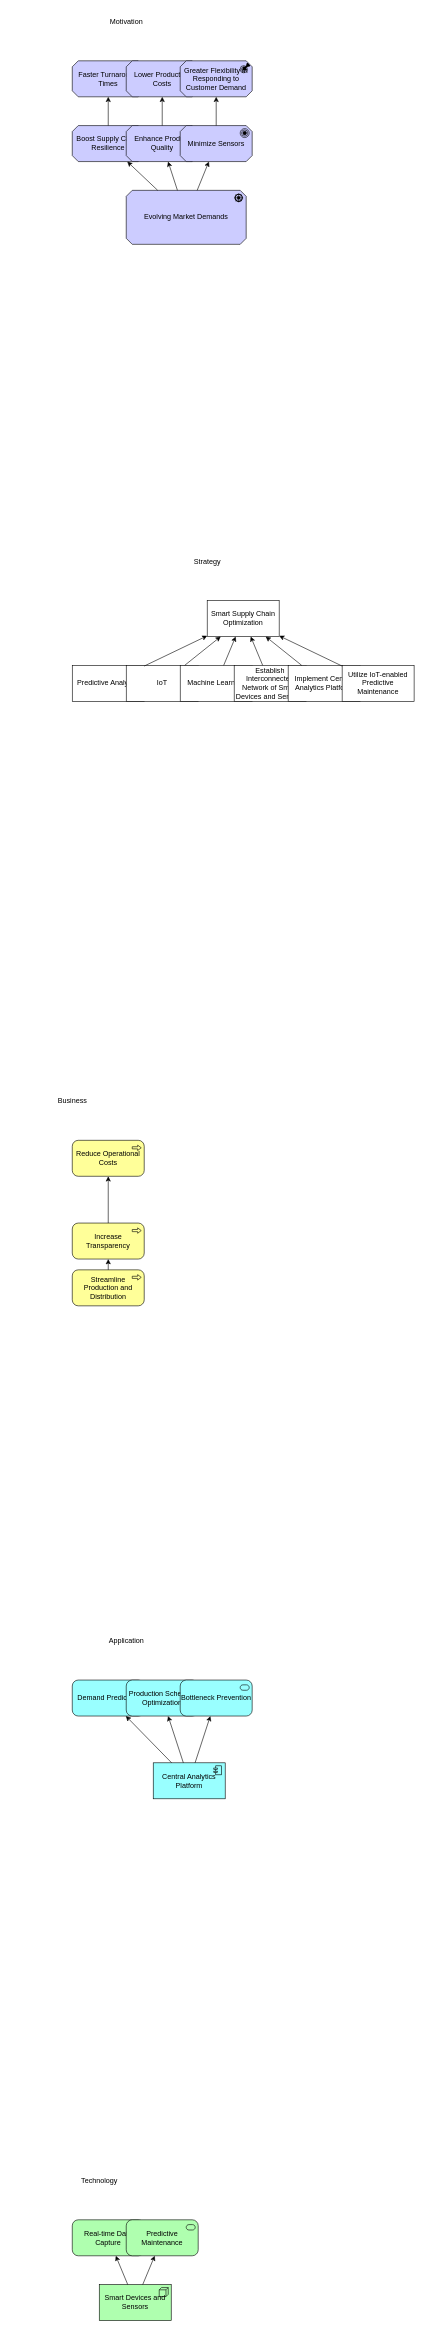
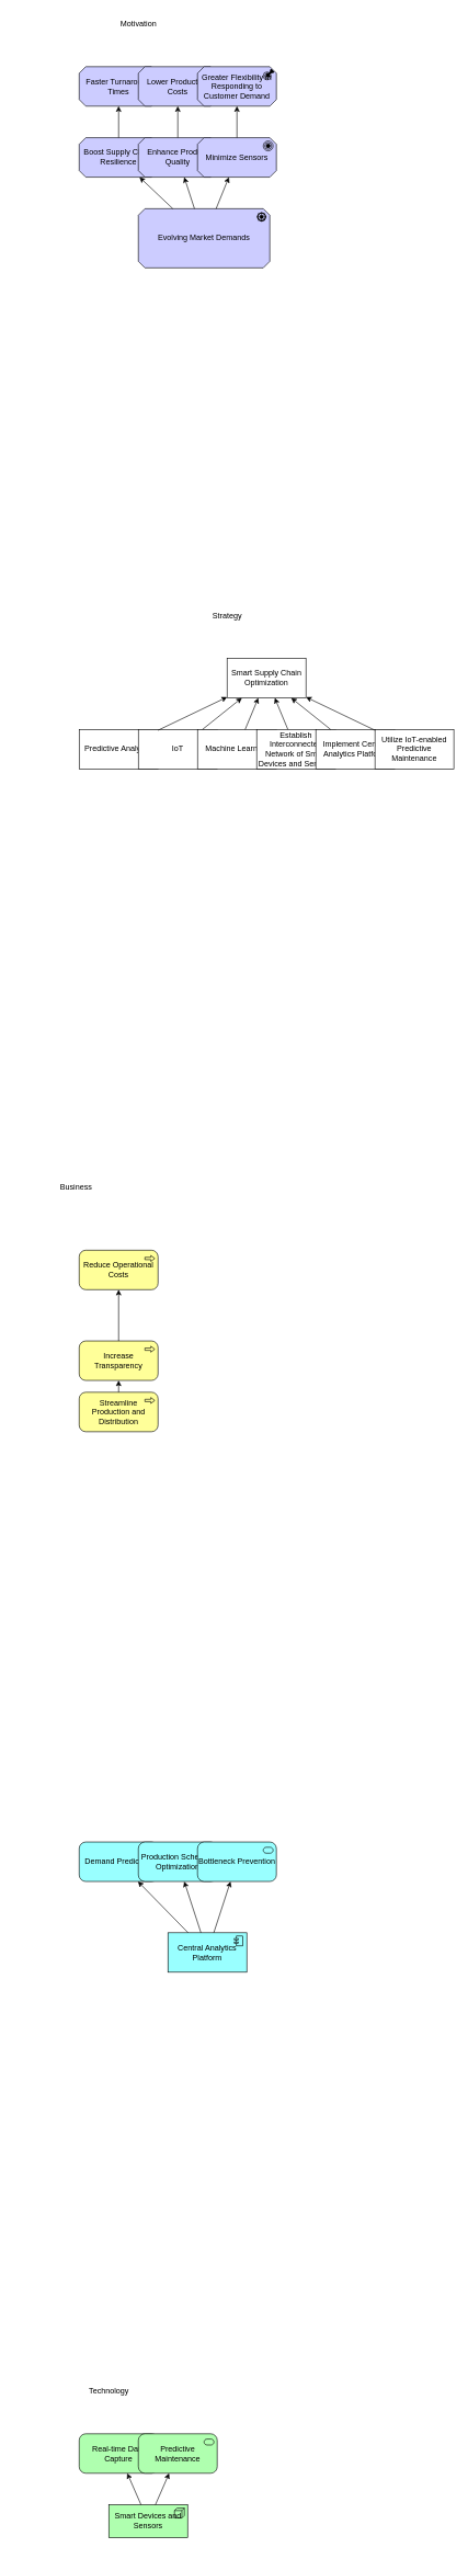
- <mxCell id="30" value="Business" style="text;html=1;align=center;verticalAlign=middle;resizable=0;points=[];" vertex="1" parent="1"><mxGeometry x="20" y="1820" width="200" height="30" as="geometry" /></mxCell>
+ <mxCell id="30" value="Business" style="text;html=1;align=center;verticalAlign=middle;resizable=0;points=[];" vertex="1" parent="1"><mxGeometry x="15" y="1790" width="200" height="30" as="geometry" /></mxCell>
- <mxCell id="36" value="Application" style="text;html=1;align=center;verticalAlign=middle;resizable=0;points=[];" vertex="1" parent="1"><mxGeometry x="110" y="2720" width="200" height="30" as="geometry" /></mxCell>
- <mxCell id="45" value="Smart Devices and Sensors" style="html=1;outlineConnect=0;whiteSpace=wrap;fillColor=#AFFFAF;shape=mxgraph.archimate3.application;appType=node;archiType=square;" vertex="1" parent="1"><mxGeometry x="165" y="3808" width="120" height="60" as="geometry" /></mxCell>
+ <mxCell id="45" value="Smart Devices and Sensors" style="html=1;outlineConnect=0;whiteSpace=wrap;fillColor=#AFFFAF;shape=mxgraph.archimate3.application;appType=node;archiType=square;" vertex="1" parent="1"><mxGeometry x="165" y="3808" width="120" height="50" as="geometry" /></mxCell>
